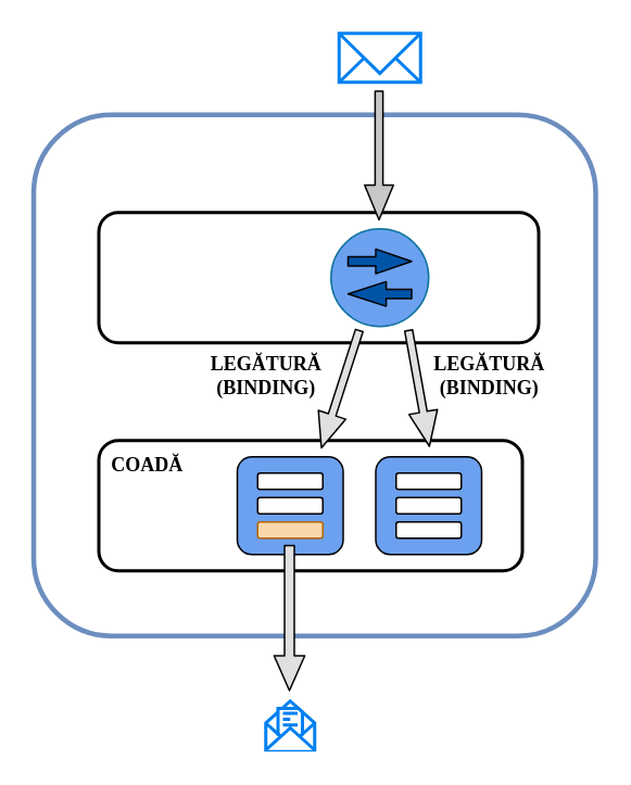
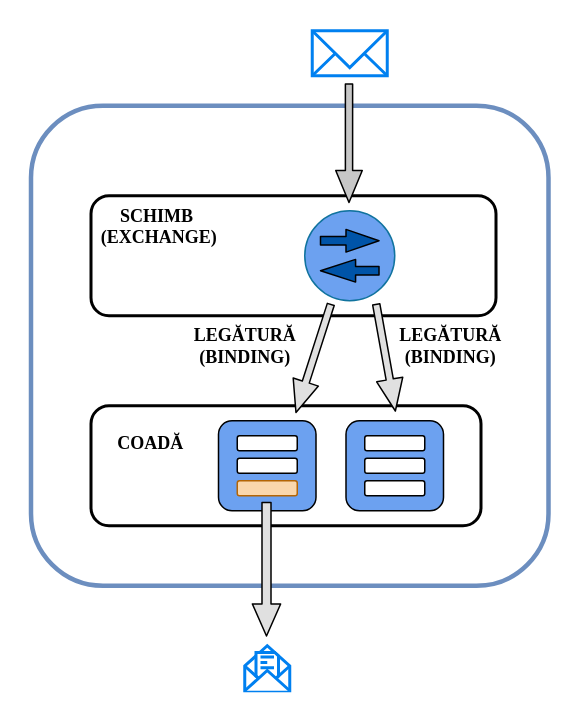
+ <mxCell id="22" value="&lt;div style=&quot;text-align: center&quot;&gt;&lt;b&gt;&lt;font face=&quot;Verdana&quot;&gt;SCHIMB&amp;nbsp;&lt;/font&gt;&lt;/b&gt;&lt;/div&gt;&lt;b&gt;&lt;font face=&quot;Verdana&quot;&gt;&lt;div style=&quot;text-align: center&quot;&gt;&lt;b style=&quot;font-family: &amp;#34;helvetica&amp;#34;&quot;&gt;&lt;font face=&quot;Verdana&quot;&gt;(EXCHANGE)&lt;/font&gt;&lt;/b&gt;&lt;/div&gt;&lt;/font&gt;&lt;/b&gt;" style="text;html=1;" vertex="1" parent="1"><mxGeometry x="65" y="130" width="70" height="30" as="geometry" /></mxCell>
- <mxCell id="23" value="&lt;b&gt;&lt;font face=&quot;Verdana&quot;&gt;COADĂ&lt;/font&gt;&lt;/b&gt;" style="text;html=1;strokeColor=none;fillColor=none;align=center;verticalAlign=middle;whiteSpace=wrap;rounded=0;" vertex="1" parent="1"><mxGeometry x="70" y="275" width="40" height="20" as="geometry" /></mxCell>
+ <mxCell id="23" value="&lt;b&gt;&lt;font face=&quot;Verdana&quot;&gt;COADĂ&lt;/font&gt;&lt;/b&gt;" style="text;html=1;strokeColor=none;fillColor=none;align=center;verticalAlign=middle;whiteSpace=wrap;rounded=0;" vertex="1" parent="1"><mxGeometry x="80" y="285" width="40" height="20" as="geometry" /></mxCell>
